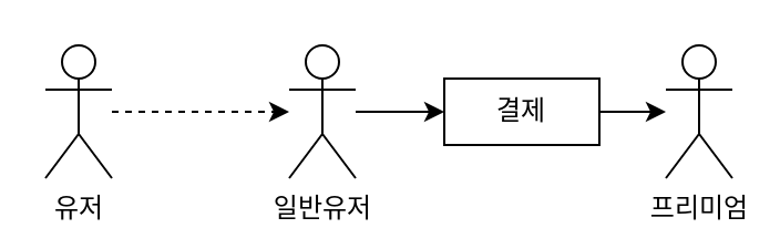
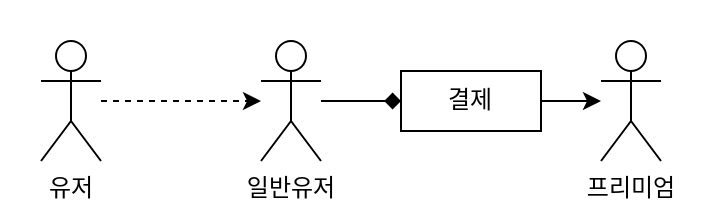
- <mxCell id="4" style="edgeStyle=orthogonalEdgeStyle;rounded=0;orthogonalLoop=1;jettySize=auto;html=1;entryX=0;entryY=0.5;entryDx=0;entryDy=0;" edge="1" parent="1" source="5" target="8"><mxGeometry relative="1" as="geometry" /></mxCell>
+ <mxCell id="4" style="edgeStyle=orthogonalEdgeStyle;rounded=0;orthogonalLoop=1;jettySize=auto;html=1;entryX=0;entryY=0.5;entryDx=0;entryDy=0;endArrow=diamond;" edge="1" parent="1" source="5" target="8"><mxGeometry relative="1" as="geometry" /></mxCell>
